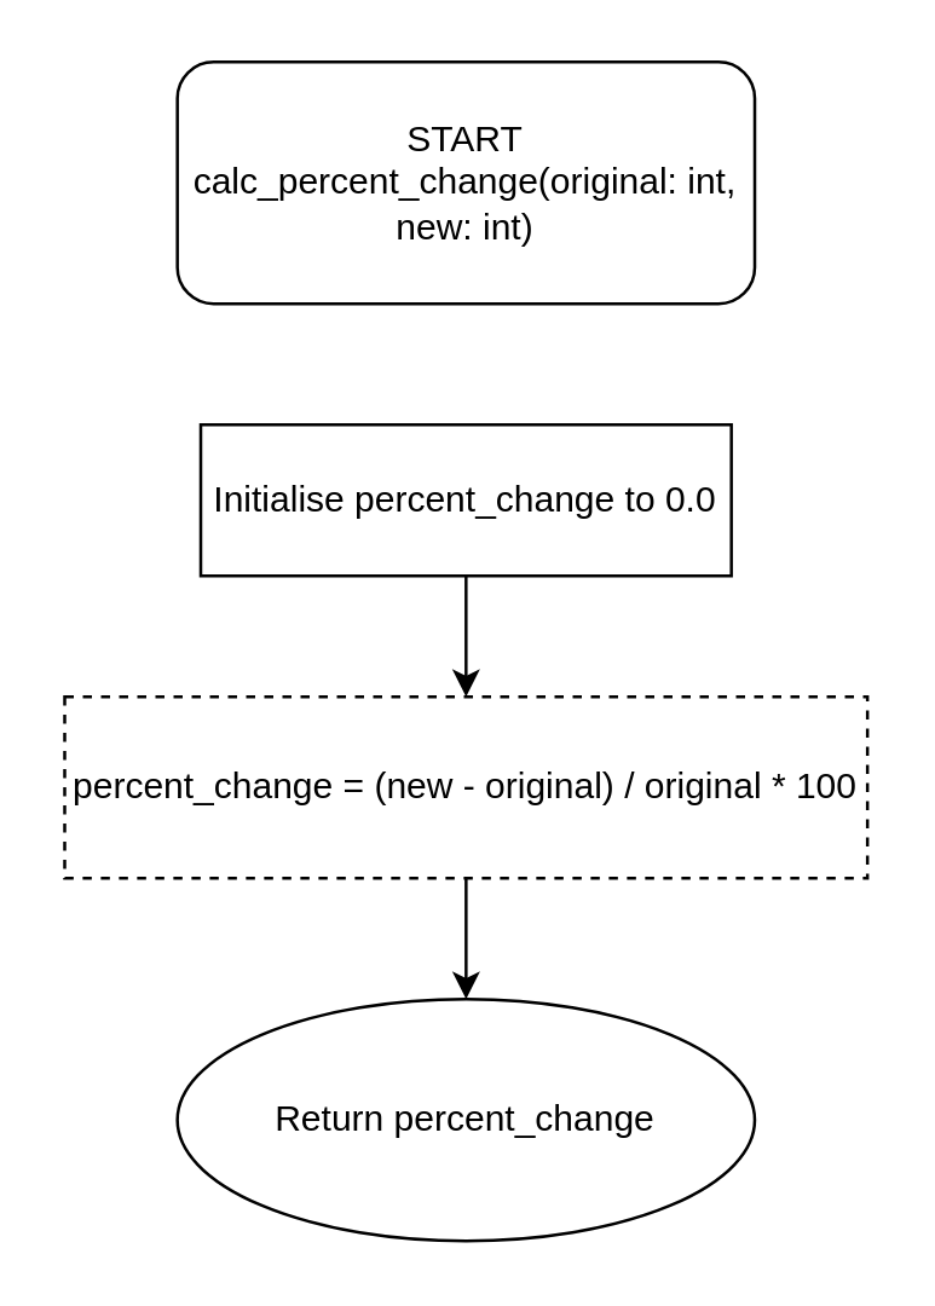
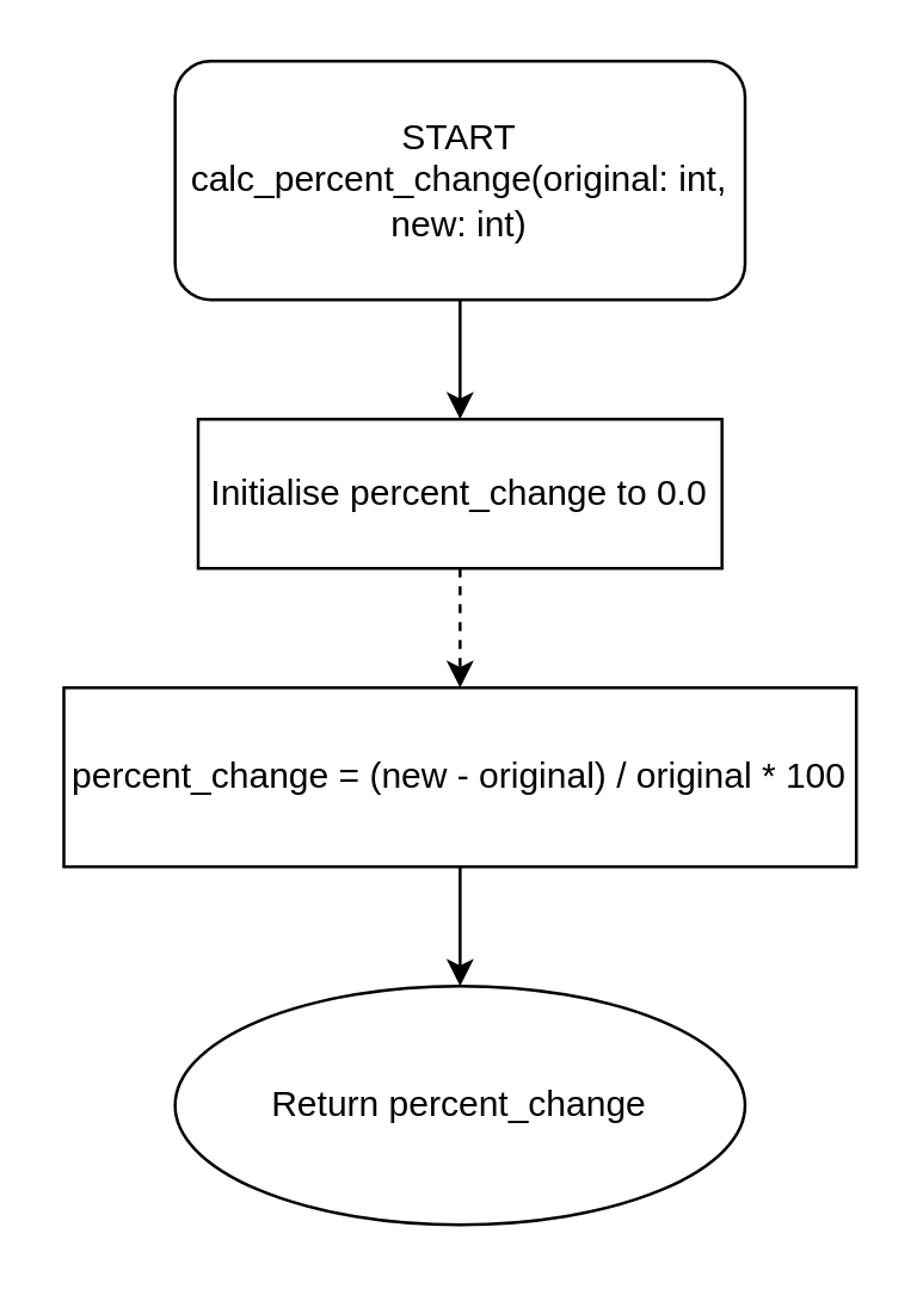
+ <mxCell id="2" value="" style="edgeStyle=orthogonalEdgeStyle;rounded=0;orthogonalLoop=1;jettySize=auto;html=1;" edge="1" parent="1" source="3" target="5"><mxGeometry relative="1" as="geometry" /></mxCell>
- <mxCell id="4" value="" style="edgeStyle=orthogonalEdgeStyle;rounded=0;orthogonalLoop=1;jettySize=auto;html=1;" edge="1" parent="1" source="5" target="7"><mxGeometry relative="1" as="geometry" /></mxCell>
+ <mxCell id="4" value="" style="edgeStyle=orthogonalEdgeStyle;rounded=0;orthogonalLoop=1;jettySize=auto;html=1;dashed=1;" edge="1" parent="1" source="5" target="7"><mxGeometry relative="1" as="geometry" /></mxCell>
- <mxCell id="7" value="percent_change = (new - original) / original * 100" style="rounded=0;whiteSpace=wrap;html=1;dashed=1;" vertex="1" parent="1"><mxGeometry x="20.8" y="230" width="265.47" height="60" as="geometry" /></mxCell>
+ <mxCell id="7" value="percent_change = (new - original) / original * 100" style="rounded=0;whiteSpace=wrap;html=1;" vertex="1" parent="1"><mxGeometry x="20.8" y="230" width="265.47" height="60" as="geometry" /></mxCell>
